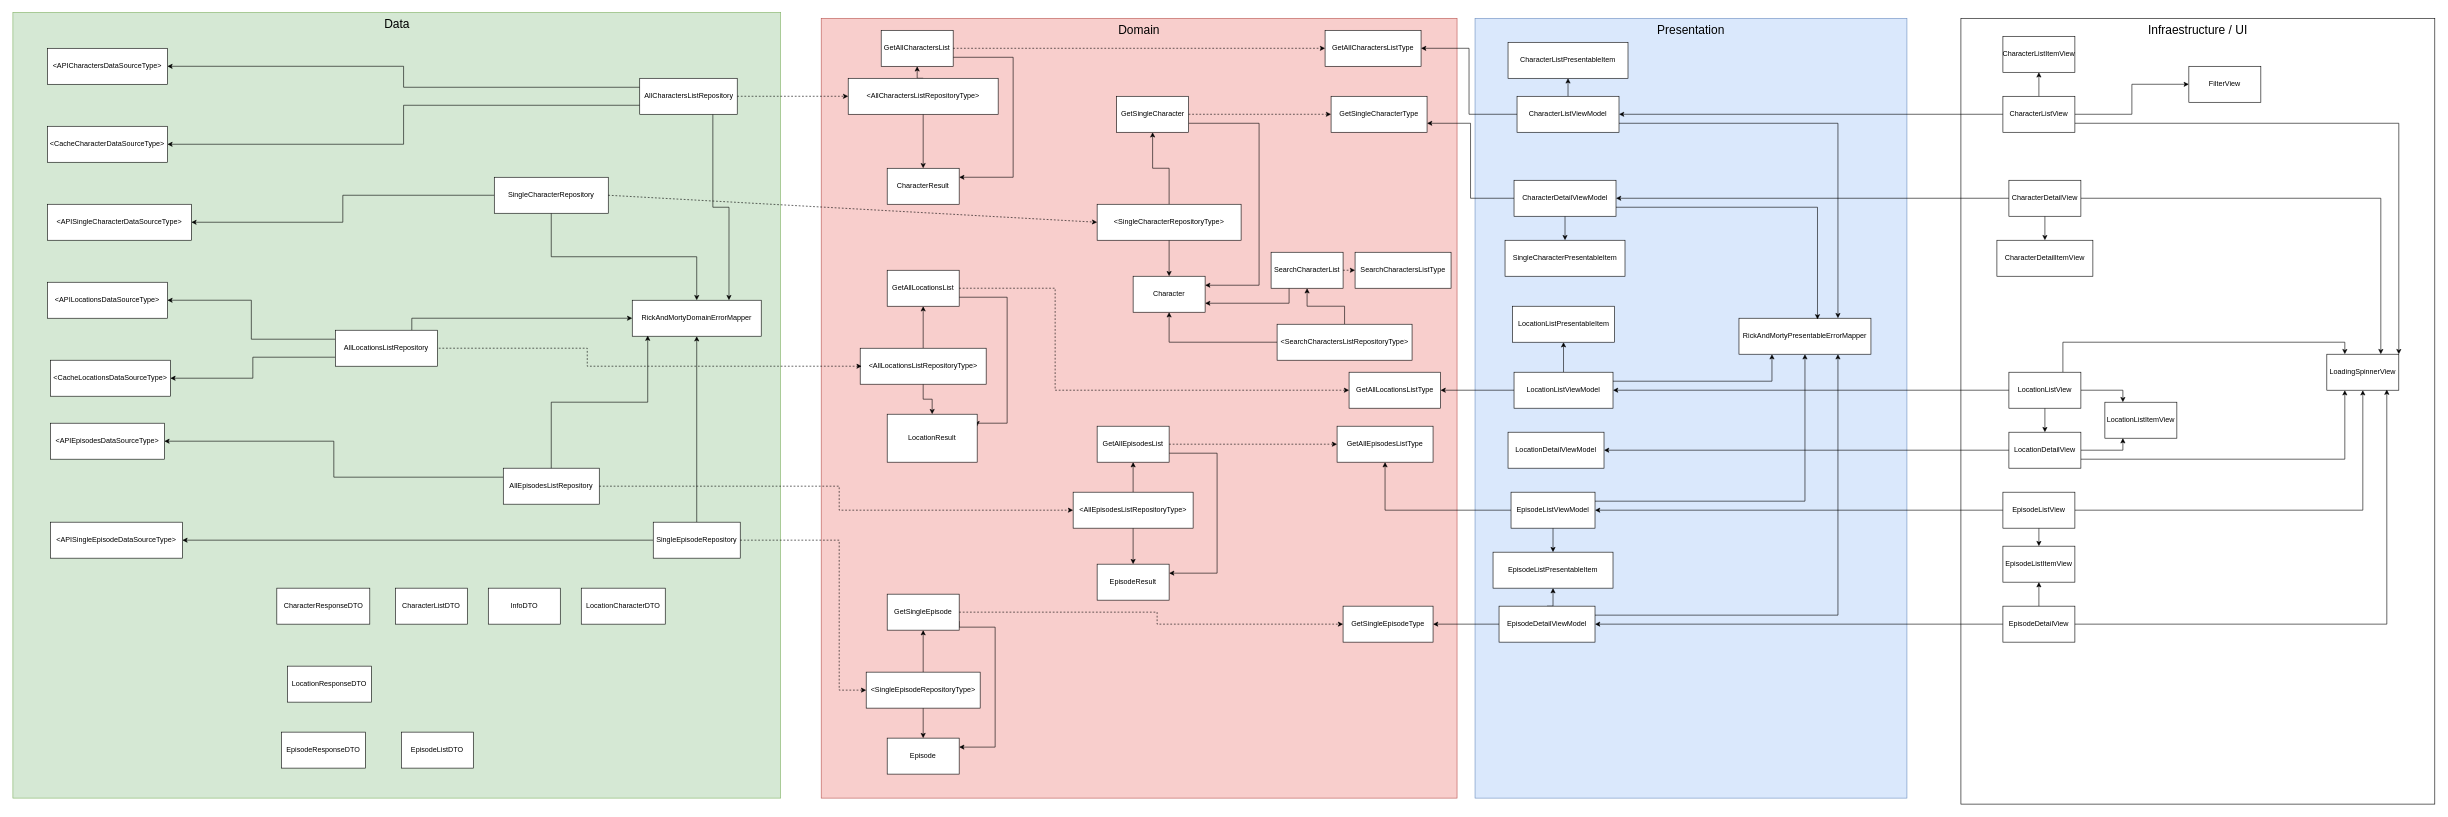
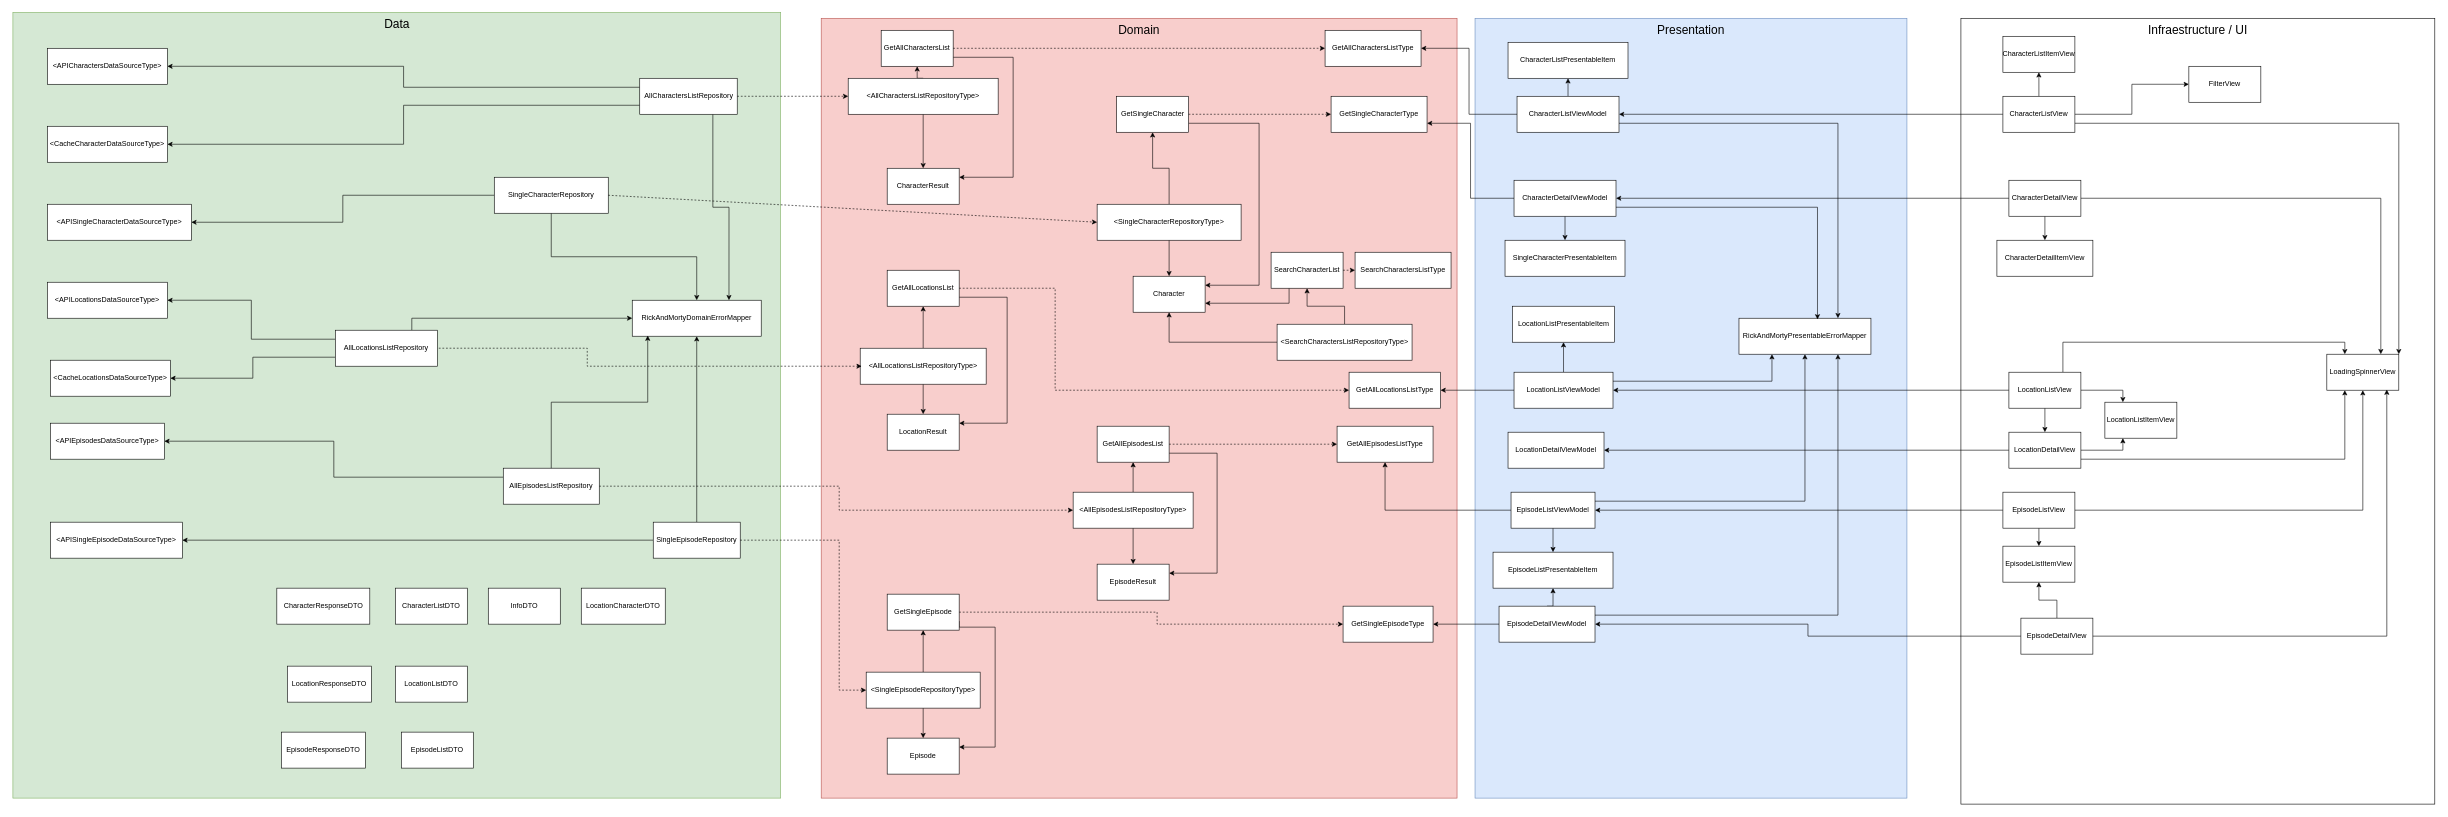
- <mxCell id="74" value="LocationResult" style="rounded=0;whiteSpace=wrap;html=1;" vertex="1" parent="1"><mxGeometry x="1478" y="690" width="150" height="80" as="geometry" /></mxCell>
+ <mxCell id="74" value="LocationResult" style="rounded=0;whiteSpace=wrap;html=1;" vertex="1" parent="1"><mxGeometry x="1478" y="690" width="120" height="60" as="geometry" /></mxCell>
- <mxCell id="133" value="EpisodeDetailView" style="rounded=0;whiteSpace=wrap;html=1;" vertex="1" parent="1"><mxGeometry x="3338" y="1010" width="120" height="60" as="geometry" /></mxCell>
+ <mxCell id="133" value="EpisodeDetailView" style="rounded=0;whiteSpace=wrap;html=1;" vertex="1" parent="1"><mxGeometry x="3368" y="1030" width="120" height="60" as="geometry" /></mxCell>
+ <mxCell id="27" value="LocationListDTO" style="rounded=0;whiteSpace=wrap;html=1;" vertex="1" parent="1"><mxGeometry x="658" y="1110" width="120" height="60" as="geometry" /></mxCell>
